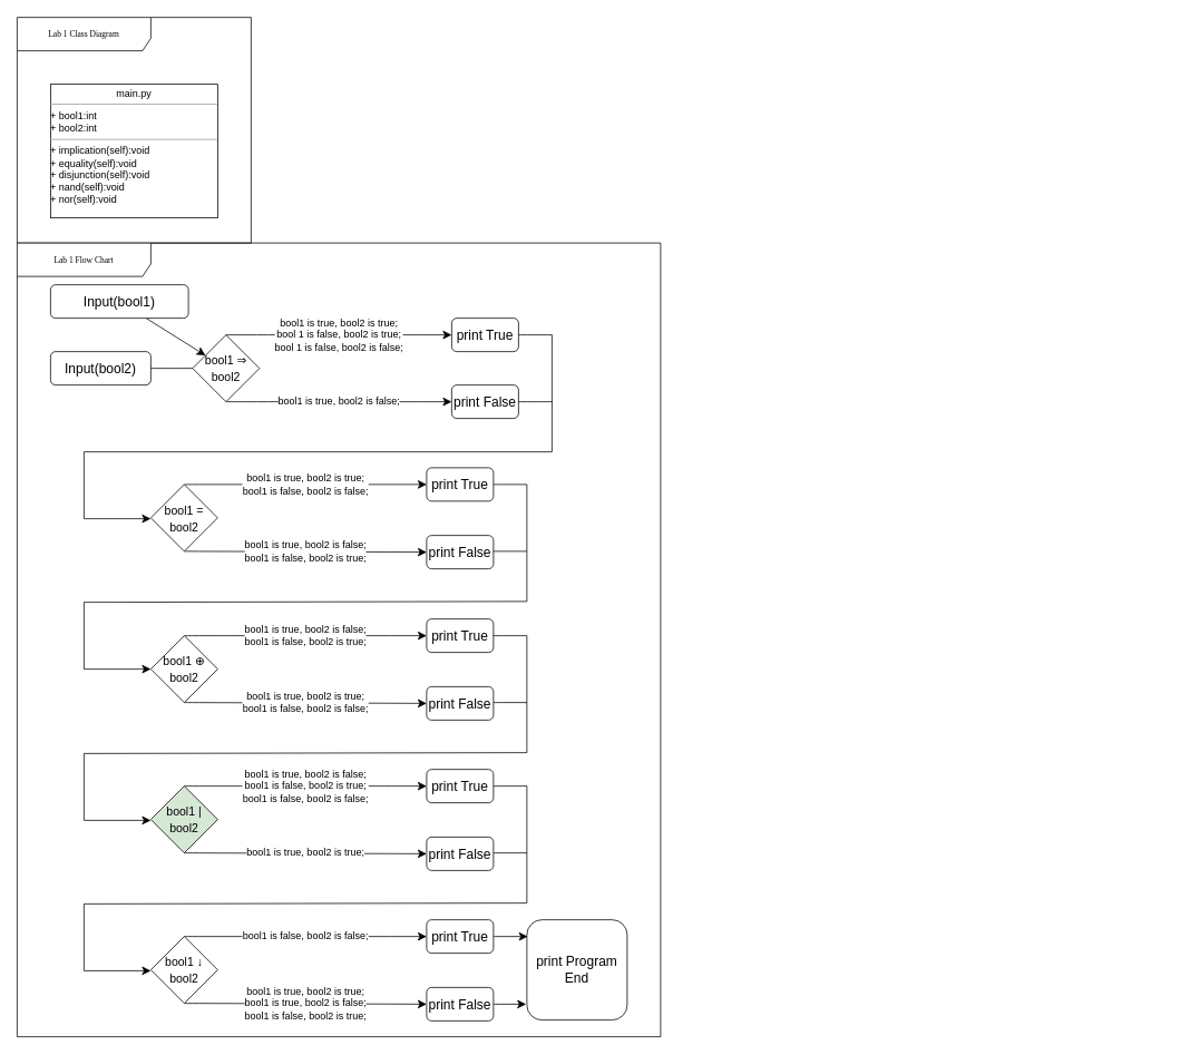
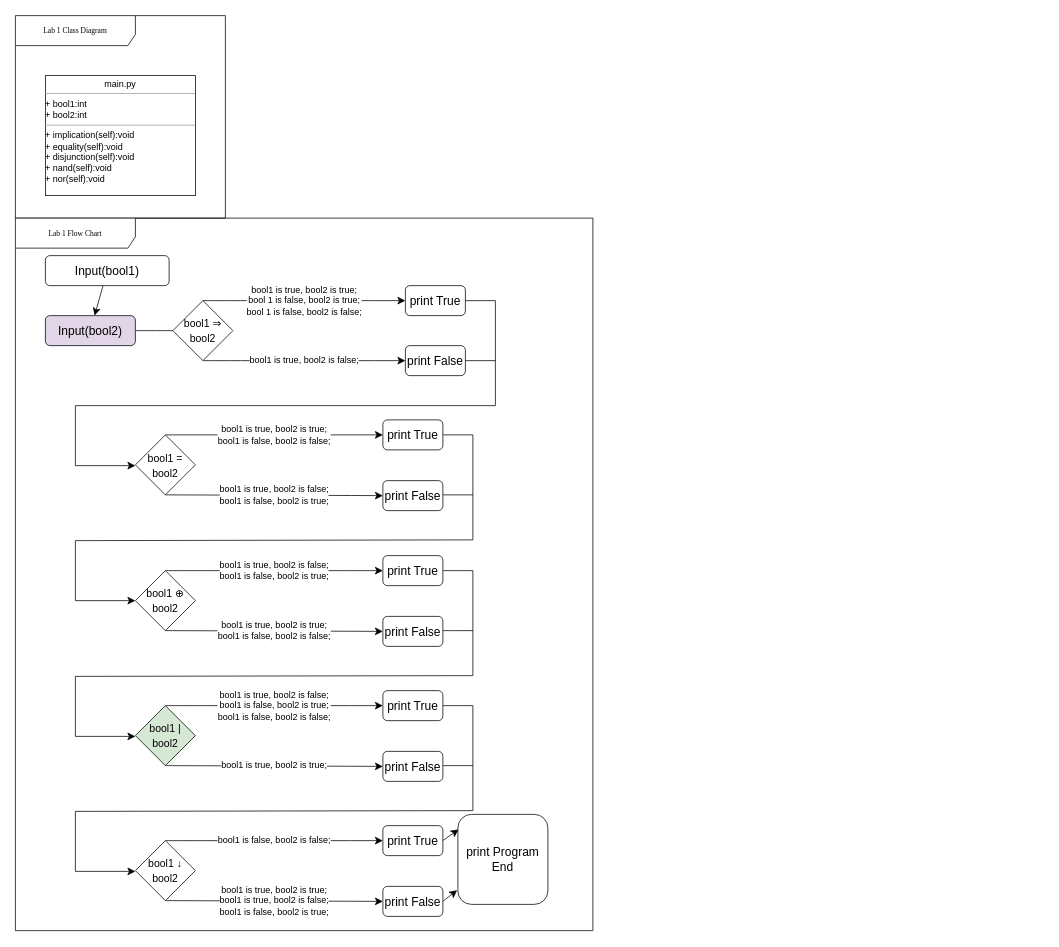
- <mxCell id="9" style="edgeStyle=none;curved=1;rounded=0;orthogonalLoop=1;jettySize=auto;html=1;fontSize=12;startSize=8;endSize=8;" parent="1" source="10" target="13" edge="1"><mxGeometry relative="1" as="geometry" /></mxCell>
+ <mxCell id="9" style="edgeStyle=none;curved=1;rounded=0;orthogonalLoop=1;jettySize=auto;html=1;fontSize=12;startSize=8;endSize=8;" parent="1" source="10" target="8" edge="1"><mxGeometry relative="1" as="geometry" /></mxCell>
- <mxCell id="8" value="Input(bool2)" style="rounded=1;whiteSpace=wrap;html=1;fontSize=16;" parent="1" vertex="1"><mxGeometry x="60" y="420" width="120" height="40" as="geometry" /></mxCell>
+ <mxCell id="8" value="Input(bool2)" style="rounded=1;whiteSpace=wrap;html=1;fontSize=16;fillColor=#e1d5e7;" parent="1" vertex="1"><mxGeometry x="60" y="420" width="120" height="40" as="geometry" /></mxCell>
- <mxCell id="48" value="print Program End" style="rounded=1;whiteSpace=wrap;html=1;fontSize=16;" vertex="1" parent="1"><mxGeometry x="630" y="1100" width="120" height="120" as="geometry" /></mxCell>
+ <mxCell id="48" value="print Program End" style="rounded=1;whiteSpace=wrap;html=1;fontSize=16;" vertex="1" parent="1"><mxGeometry x="610" y="1085" width="120" height="120" as="geometry" /></mxCell>
